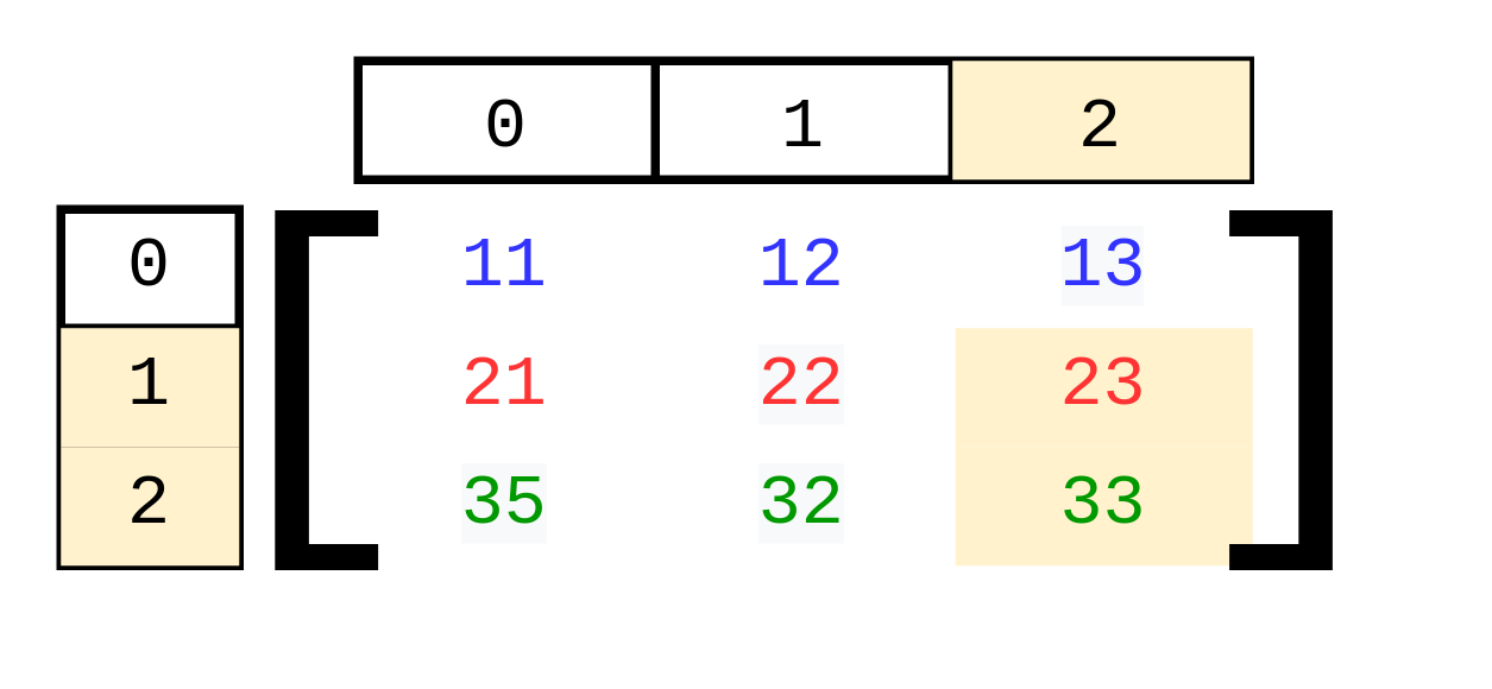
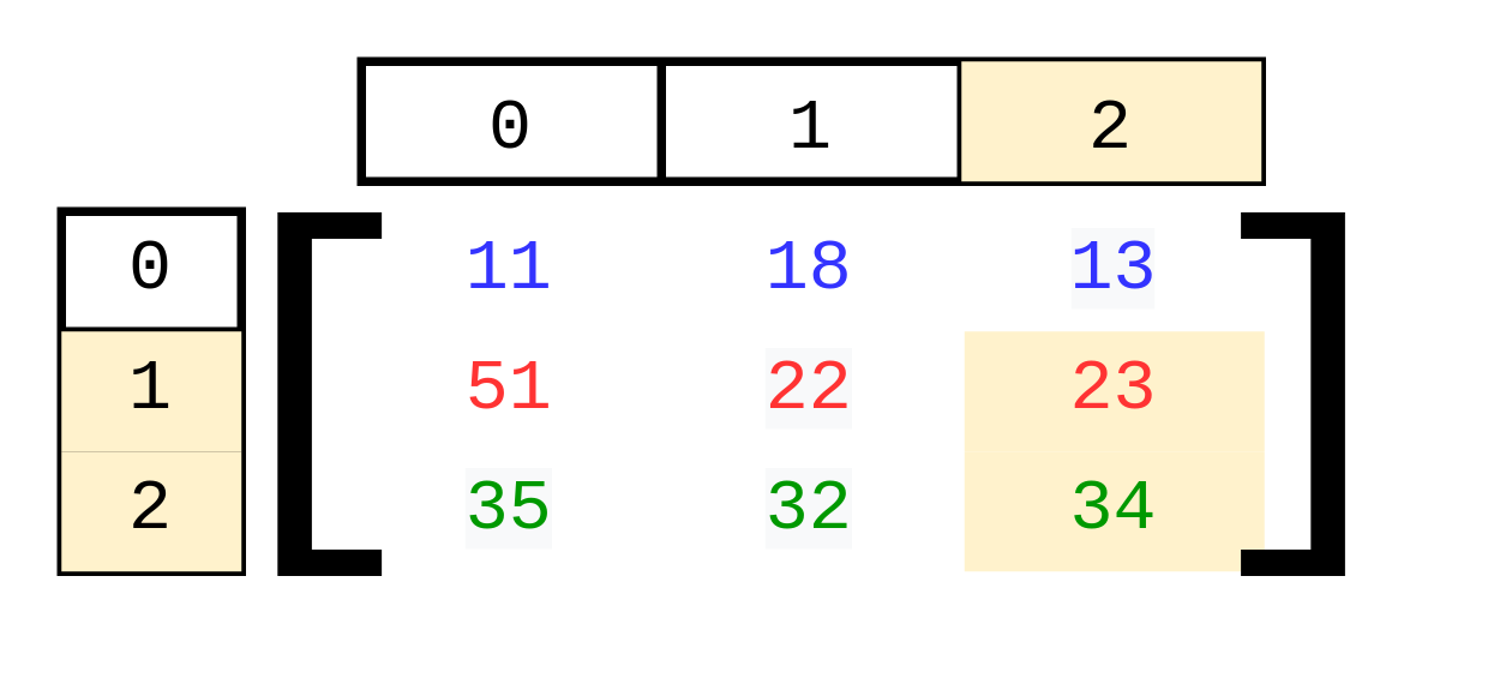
- <mxCell id="5" value="&lt;span style=&quot;color: rgb(51 , 51 , 255) ; font-family: &amp;#34;courier new&amp;#34; ; font-size: 24px ; font-style: normal ; font-weight: 400 ; letter-spacing: normal ; text-align: center ; text-indent: 0px ; text-transform: none ; word-spacing: 0px ; display: inline ; float: none&quot;&gt;12&lt;/span&gt;" style="shape=partialRectangle;html=1;whiteSpace=wrap;connectable=0;overflow=hidden;fillColor=none;top=0;left=0;bottom=0;right=0;pointerEvents=1;fontFamily=Courier New;fontSize=24;strokeColor=#d6b656;" parent="3" vertex="1"><mxGeometry x="97" width="103" height="40" as="geometry"><mxRectangle width="103" height="40" as="alternateBounds" /></mxGeometry></mxCell>
+ <mxCell id="5" value="&lt;span style=&quot;color: rgb(51 , 51 , 255) ; font-family: &amp;#34;courier new&amp;#34; ; font-size: 24px ; font-style: normal ; font-weight: 400 ; letter-spacing: normal ; text-align: center ; text-indent: 0px ; text-transform: none ; word-spacing: 0px ; display: inline ; float: none&quot;&gt;18&lt;/span&gt;" style="shape=partialRectangle;html=1;whiteSpace=wrap;connectable=0;overflow=hidden;fillColor=none;top=0;left=0;bottom=0;right=0;pointerEvents=1;fontFamily=Courier New;fontSize=24;strokeColor=#d6b656;" parent="3" vertex="1"><mxGeometry x="97" width="103" height="40" as="geometry"><mxRectangle width="103" height="40" as="alternateBounds" /></mxGeometry></mxCell>
- <mxCell id="8" value="&lt;font color=&quot;#ff3333&quot;&gt;21&lt;/font&gt;" style="shape=partialRectangle;html=1;whiteSpace=wrap;connectable=0;overflow=hidden;fillColor=none;top=0;left=0;bottom=0;right=0;pointerEvents=1;fontFamily=Courier New;fontSize=24;fontColor=#009900;" parent="7" vertex="1"><mxGeometry width="97" height="40" as="geometry"><mxRectangle width="97" height="40" as="alternateBounds" /></mxGeometry></mxCell>
+ <mxCell id="8" value="&lt;font color=&quot;#ff3333&quot;&gt;51&lt;/font&gt;" style="shape=partialRectangle;html=1;whiteSpace=wrap;connectable=0;overflow=hidden;fillColor=none;top=0;left=0;bottom=0;right=0;pointerEvents=1;fontFamily=Courier New;fontSize=24;fontColor=#009900;" parent="7" vertex="1"><mxGeometry width="97" height="40" as="geometry"><mxRectangle width="97" height="40" as="alternateBounds" /></mxGeometry></mxCell>
- <mxCell id="14" value="&lt;span style=&quot;color: rgb(0 , 153 , 0) ; font-family: &amp;#34;courier new&amp;#34; ; font-size: 24px ; font-style: normal ; font-weight: 400 ; letter-spacing: normal ; text-align: center ; text-indent: 0px ; text-transform: none ; word-spacing: 0px ; display: inline ; float: none&quot;&gt;33&lt;/span&gt;" style="shape=partialRectangle;html=1;whiteSpace=wrap;connectable=0;overflow=hidden;fillColor=#fff2cc;top=0;left=0;bottom=0;right=0;pointerEvents=1;fontFamily=Courier New;fontSize=24;strokeColor=#d6b656;" parent="11" vertex="1"><mxGeometry x="200" width="100" height="40" as="geometry"><mxRectangle width="100" height="40" as="alternateBounds" /></mxGeometry></mxCell>
+ <mxCell id="14" value="&lt;span style=&quot;color: rgb(0 , 153 , 0) ; font-family: &amp;#34;courier new&amp;#34; ; font-size: 24px ; font-style: normal ; font-weight: 400 ; letter-spacing: normal ; text-align: center ; text-indent: 0px ; text-transform: none ; word-spacing: 0px ; display: inline ; float: none&quot;&gt;34&lt;/span&gt;" style="shape=partialRectangle;html=1;whiteSpace=wrap;connectable=0;overflow=hidden;fillColor=#fff2cc;top=0;left=0;bottom=0;right=0;pointerEvents=1;fontFamily=Courier New;fontSize=24;strokeColor=#d6b656;" parent="11" vertex="1"><mxGeometry x="200" width="100" height="40" as="geometry"><mxRectangle width="100" height="40" as="alternateBounds" /></mxGeometry></mxCell>
